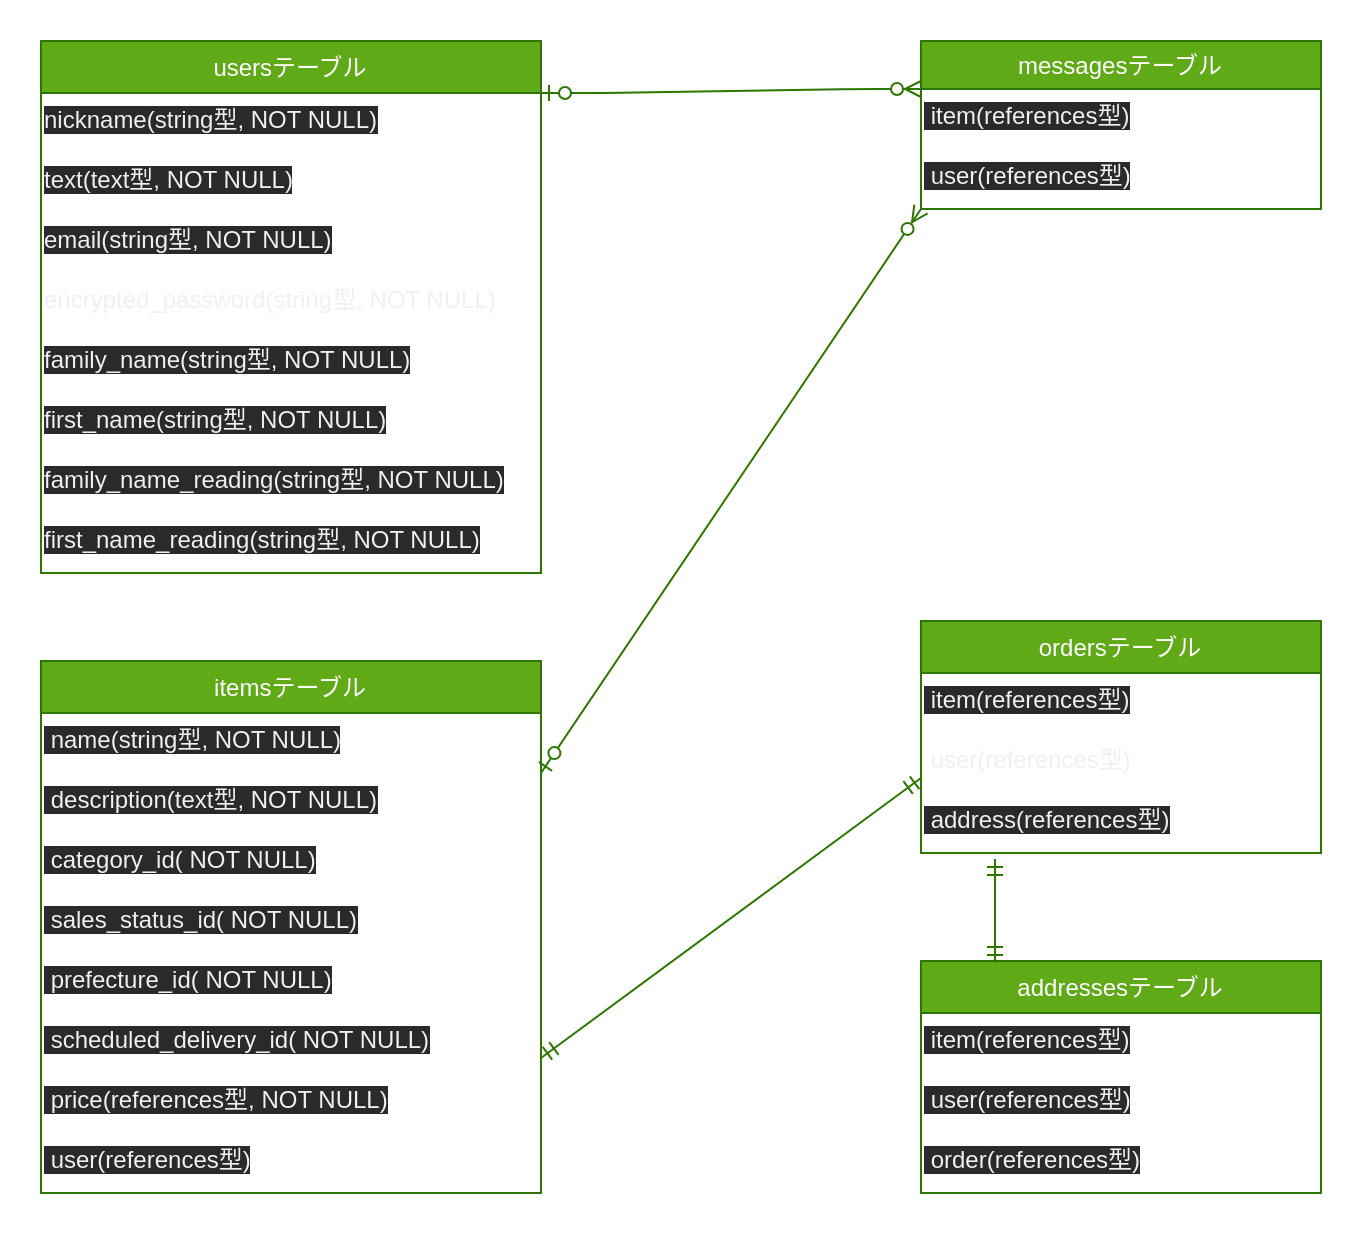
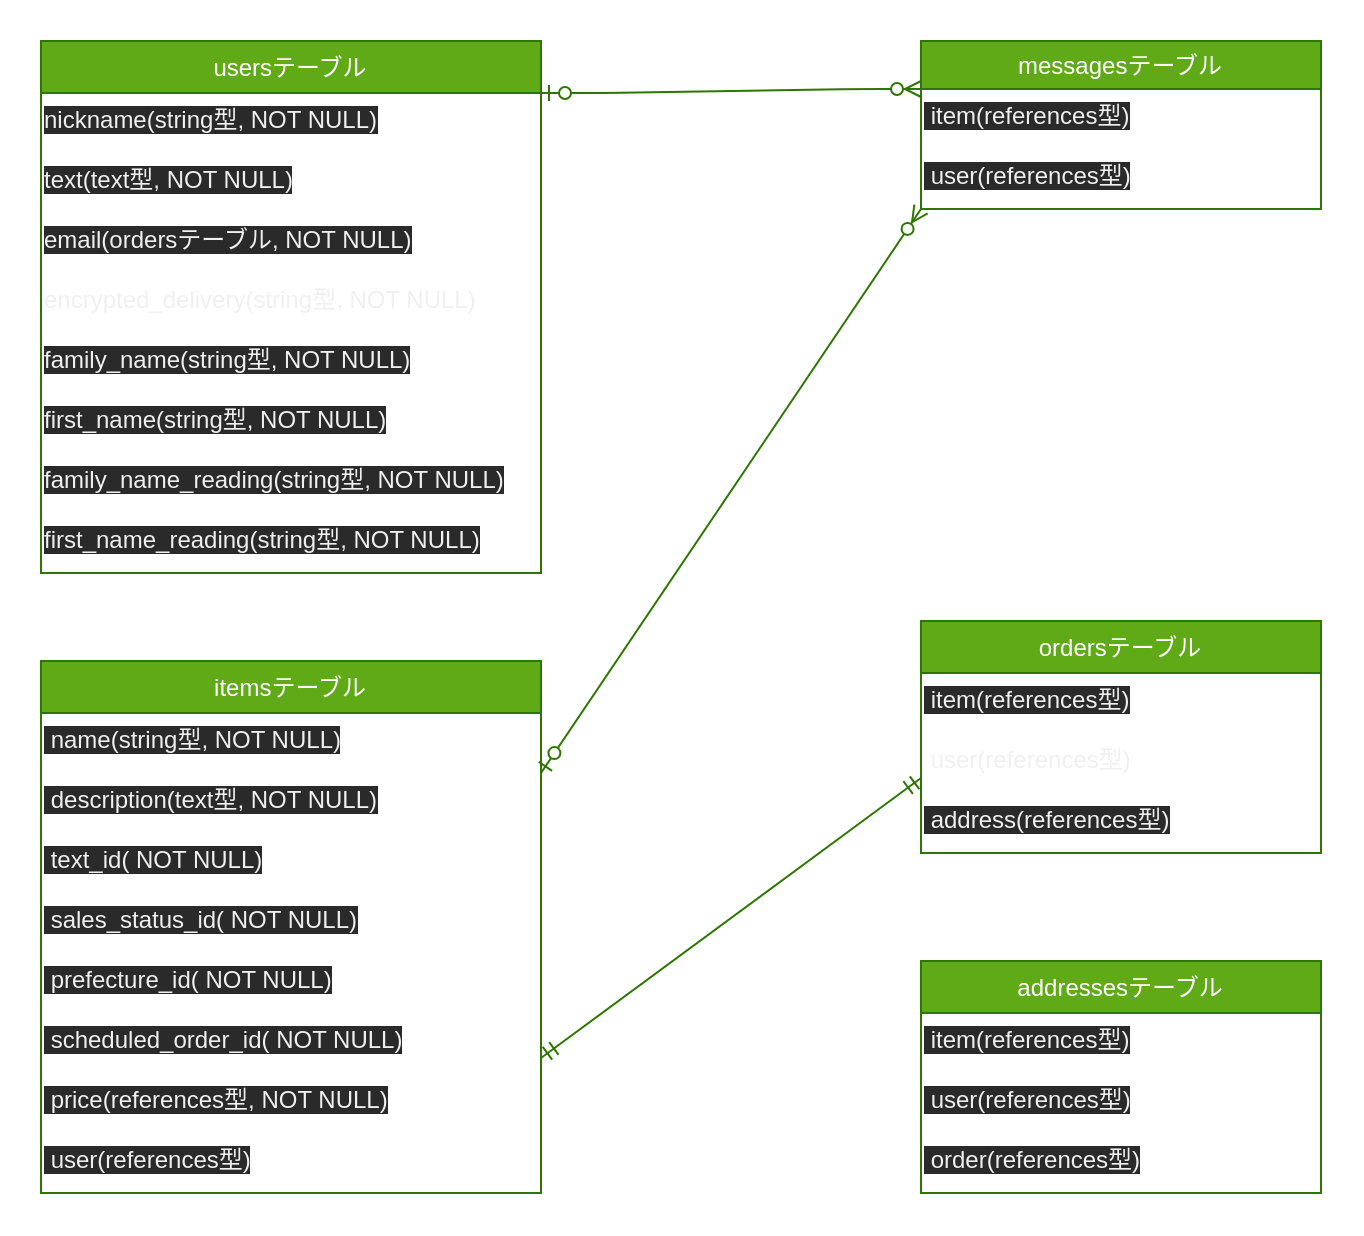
- <mxCell id="5" value="&lt;span style=&quot;color: rgb(240 , 240 , 240) ; font-family: &amp;#34;helvetica&amp;#34; ; font-size: 12px ; font-style: normal ; font-weight: 400 ; letter-spacing: normal ; text-align: left ; text-indent: 0px ; text-transform: none ; word-spacing: 0px ; background-color: rgb(42 , 42 , 42) ; display: inline ; float: none&quot;&gt;email(string型, NOT NULL)&lt;/span&gt;" style="text;whiteSpace=wrap;html=1;fontColor=#f0f0f0;" vertex="1" parent="2"><mxGeometry y="86" width="250" height="30" as="geometry" /></mxCell>
+ <mxCell id="5" value="&lt;span style=&quot;color: rgb(240 , 240 , 240) ; font-family: &amp;#34;helvetica&amp;#34; ; font-size: 12px ; font-style: normal ; font-weight: 400 ; letter-spacing: normal ; text-align: left ; text-indent: 0px ; text-transform: none ; word-spacing: 0px ; background-color: rgb(42 , 42 , 42) ; display: inline ; float: none&quot;&gt;email(ordersテーブル, NOT NULL)&lt;/span&gt;" style="text;whiteSpace=wrap;html=1;fontColor=#f0f0f0;" vertex="1" parent="2"><mxGeometry y="86" width="250" height="30" as="geometry" /></mxCell>
- <mxCell id="6" value="encrypted_password(string型, NOT NULL)" style="text;whiteSpace=wrap;html=1;fontColor=#f0f0f0;" vertex="1" parent="2"><mxGeometry y="116" width="250" height="30" as="geometry" /></mxCell>
+ <mxCell id="6" value="encrypted_delivery(string型, NOT NULL)" style="text;whiteSpace=wrap;html=1;fontColor=#f0f0f0;" vertex="1" parent="2"><mxGeometry y="116" width="250" height="30" as="geometry" /></mxCell>
- <mxCell id="18" value="&lt;span style=&quot;color: rgb(240 , 240 , 240) ; font-family: &amp;#34;helvetica&amp;#34; ; font-size: 12px ; font-style: normal ; font-weight: 400 ; letter-spacing: normal ; text-align: left ; text-indent: 0px ; text-transform: none ; word-spacing: 0px ; background-color: rgb(42 , 42 , 42) ; display: inline ; float: none&quot;&gt;&amp;nbsp;category_id( NOT NULL)&lt;/span&gt;" style="text;whiteSpace=wrap;html=1;fontColor=#f0f0f0;" vertex="1" parent="15"><mxGeometry y="86" width="250" height="30" as="geometry" /></mxCell>
+ <mxCell id="18" value="&lt;span style=&quot;color: rgb(240 , 240 , 240) ; font-family: &amp;#34;helvetica&amp;#34; ; font-size: 12px ; font-style: normal ; font-weight: 400 ; letter-spacing: normal ; text-align: left ; text-indent: 0px ; text-transform: none ; word-spacing: 0px ; background-color: rgb(42 , 42 , 42) ; display: inline ; float: none&quot;&gt;&amp;nbsp;text_id( NOT NULL)&lt;/span&gt;" style="text;whiteSpace=wrap;html=1;fontColor=#f0f0f0;" vertex="1" parent="15"><mxGeometry y="86" width="250" height="30" as="geometry" /></mxCell>
- <mxCell id="34" value="" style="fontSize=12;html=1;endArrow=ERmandOne;startArrow=ERmandOne;fontColor=#f0f0f0;entryX=0.185;entryY=1.1;entryDx=0;entryDy=0;entryPerimeter=0;exitX=0.185;exitY=0.009;exitDx=0;exitDy=0;exitPerimeter=0;fillColor=#60a917;strokeColor=#2D7600;" edge="1" parent="1" source="30" target="14"><mxGeometry width="100" height="100" relative="1" as="geometry"><mxPoint x="270" y="500" as="sourcePoint" /><mxPoint x="370" y="400" as="targetPoint" /></mxGeometry></mxCell>
- <mxCell id="21" value="&lt;span style=&quot;color: rgb(240 , 240 , 240) ; font-family: &amp;#34;helvetica&amp;#34; ; font-size: 12px ; font-style: normal ; font-weight: 400 ; letter-spacing: normal ; text-align: left ; text-indent: 0px ; text-transform: none ; word-spacing: 0px ; background-color: rgb(42 , 42 , 42) ; display: inline ; float: none&quot;&gt;&amp;nbsp;scheduled_delivery_id( NOT NULL)&lt;/span&gt;" style="text;whiteSpace=wrap;html=1;fontColor=#f0f0f0;" vertex="1" parent="15"><mxGeometry y="176" width="250" height="30" as="geometry" /></mxCell>
+ <mxCell id="21" value="&lt;span style=&quot;color: rgb(240 , 240 , 240) ; font-family: &amp;#34;helvetica&amp;#34; ; font-size: 12px ; font-style: normal ; font-weight: 400 ; letter-spacing: normal ; text-align: left ; text-indent: 0px ; text-transform: none ; word-spacing: 0px ; background-color: rgb(42 , 42 , 42) ; display: inline ; float: none&quot;&gt;&amp;nbsp;scheduled_order_id( NOT NULL)&lt;/span&gt;" style="text;whiteSpace=wrap;html=1;fontColor=#f0f0f0;" vertex="1" parent="15"><mxGeometry y="176" width="250" height="30" as="geometry" /></mxCell>
